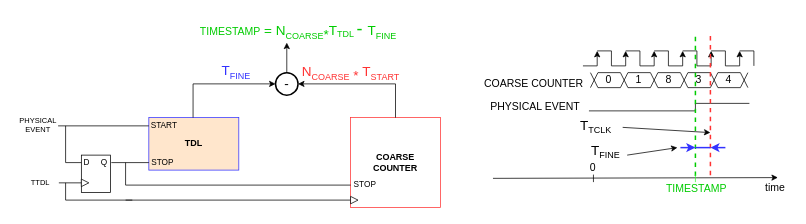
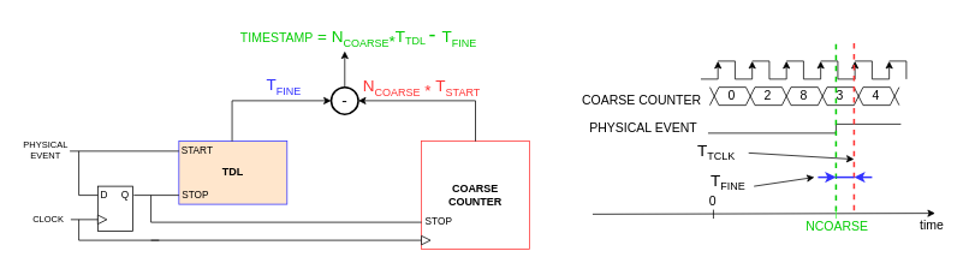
- <mxCell id="71" value="1" style="text;html=1;resizable=0;autosize=1;align=center;verticalAlign=middle;points=[];fillColor=none;strokeColor=none;rounded=0;fontSize=14;fontColor=#000000;" vertex="1" parent="1"><mxGeometry x="841" y="95" width="20" height="20" as="geometry" /></mxCell>
+ <mxCell id="71" value="2" style="text;html=1;resizable=0;autosize=1;align=center;verticalAlign=middle;points=[];fillColor=none;strokeColor=none;rounded=0;fontSize=14;fontColor=#000000;" vertex="1" parent="1"><mxGeometry x="841" y="95" width="20" height="20" as="geometry" /></mxCell>
- <mxCell id="11" value="TTDL" style="text;html=1;resizable=0;autosize=1;align=center;verticalAlign=middle;points=[];fillColor=none;strokeColor=none;rounded=0;fontSize=10;" vertex="1" parent="1"><mxGeometry x="28" y="232" width="50" height="20" as="geometry" /></mxCell>
+ <mxCell id="11" value="CLOCK" style="text;html=1;resizable=0;autosize=1;align=center;verticalAlign=middle;points=[];fillColor=none;strokeColor=none;rounded=0;fontSize=10;" vertex="1" parent="1"><mxGeometry x="28" y="232" width="50" height="20" as="geometry" /></mxCell>
- <mxCell id="84" value="&lt;font color=&quot;#00cc00&quot;&gt;TIMESTAMP&lt;/font&gt;" style="text;html=1;resizable=0;autosize=1;align=center;verticalAlign=middle;points=[];fillColor=none;strokeColor=none;rounded=0;fontSize=14;fontColor=#000000;" vertex="1" parent="1"><mxGeometry x="878" y="241" width="100" height="20" as="geometry" /></mxCell>
+ <mxCell id="84" value="&lt;font color=&quot;#00cc00&quot;&gt;NCOARSE&lt;/font&gt;" style="text;html=1;resizable=0;autosize=1;align=center;verticalAlign=middle;points=[];fillColor=none;strokeColor=none;rounded=0;fontSize=14;fontColor=#000000;" vertex="1" parent="1"><mxGeometry x="878" y="241" width="100" height="20" as="geometry" /></mxCell>
